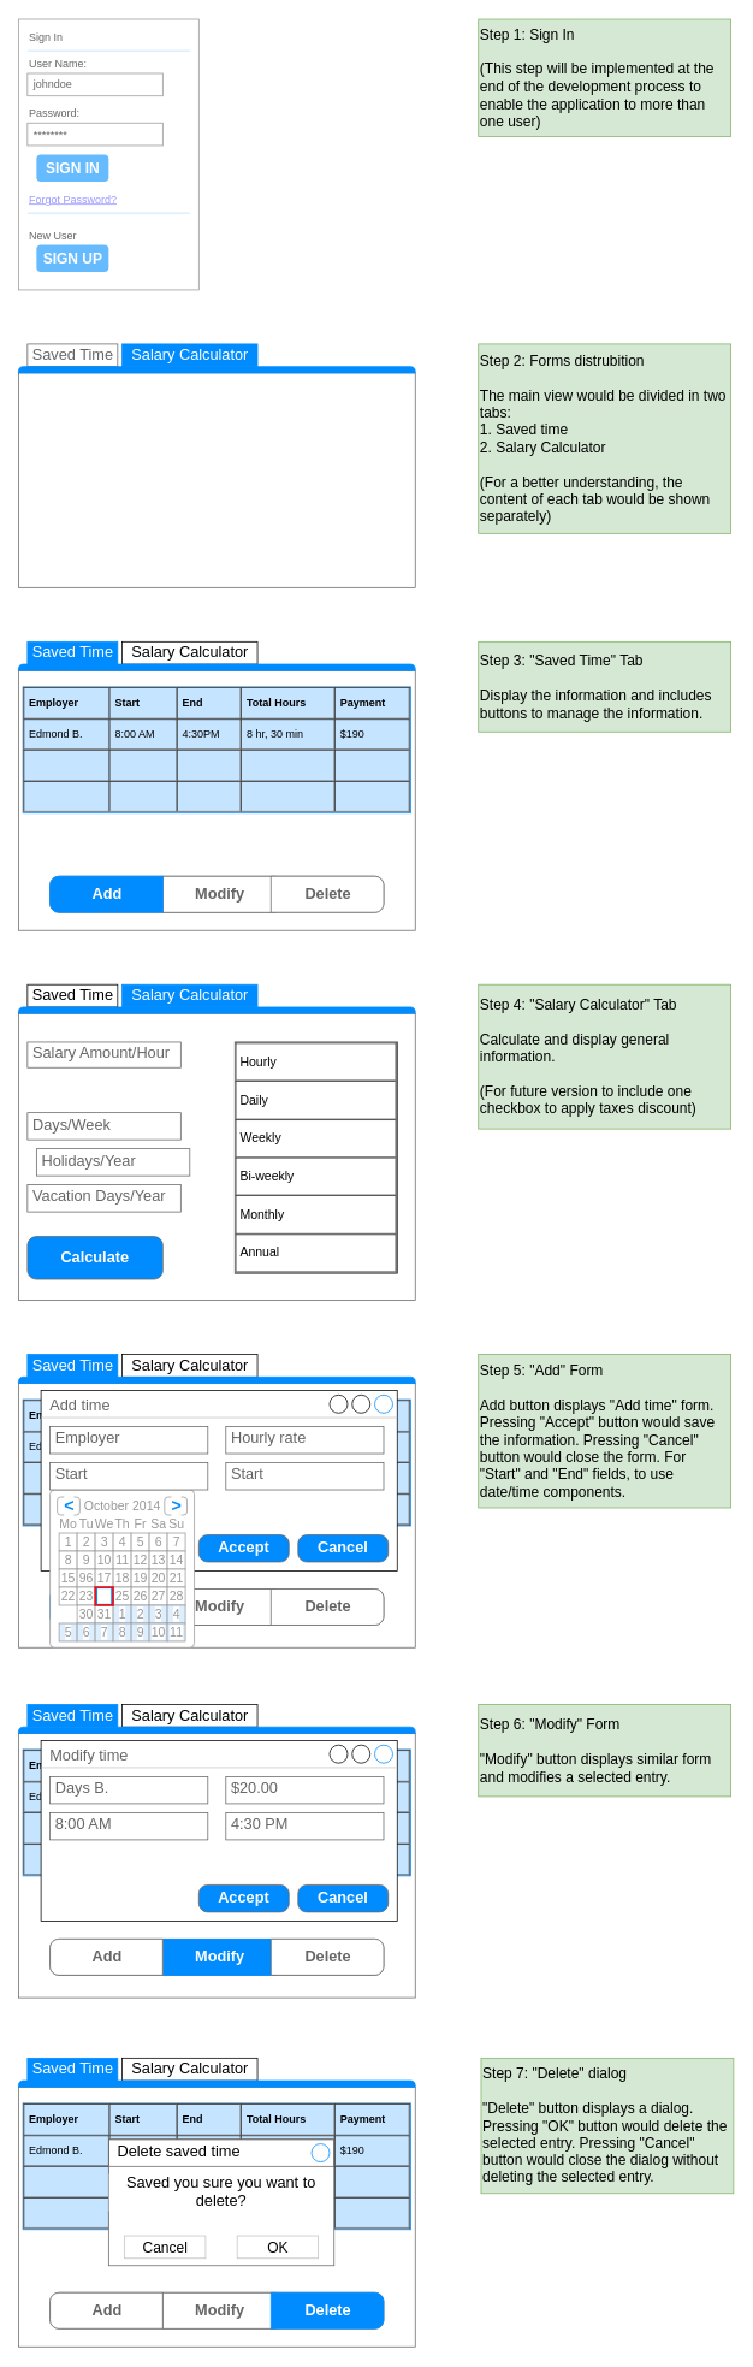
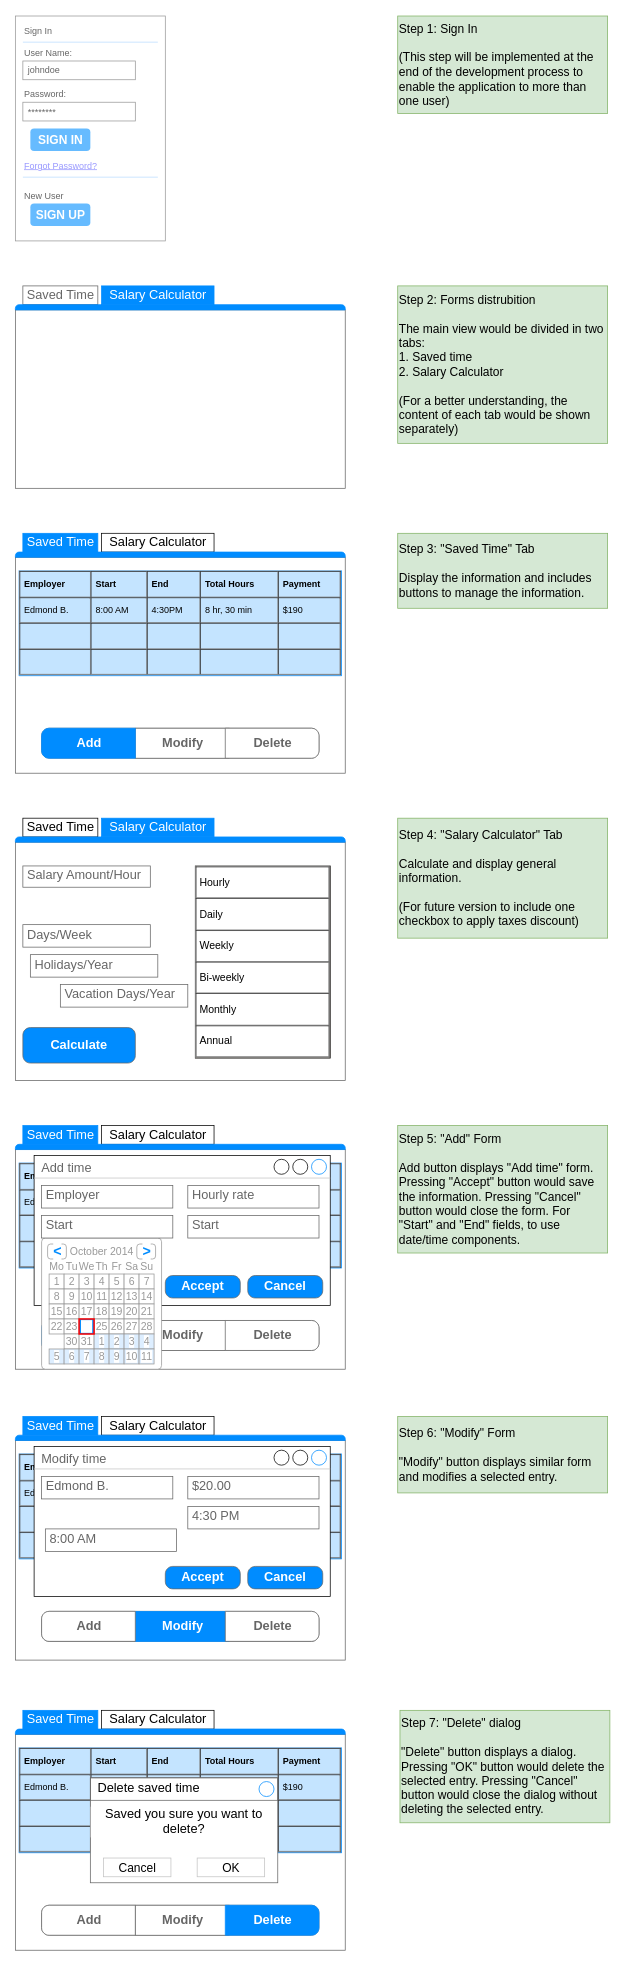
- <mxCell id="39" value="Vacation Days/Year" style="strokeWidth=1;shadow=0;dashed=0;align=center;html=1;shape=mxgraph.mockup.text.textBox;fontColor=#666666;align=left;fontSize=17;spacingLeft=4;spacingTop=-3;strokeColor=#666666;mainText=;labelBackgroundColor=#FFFFFF;fillColor=#FFFFFF;" vertex="1" parent="1"><mxGeometry x="30" y="1312" width="170" height="30" as="geometry" /></mxCell>
+ <mxCell id="39" value="Vacation Days/Year" style="strokeWidth=1;shadow=0;dashed=0;align=center;html=1;shape=mxgraph.mockup.text.textBox;fontColor=#666666;align=left;fontSize=17;spacingLeft=4;spacingTop=-3;strokeColor=#666666;mainText=;labelBackgroundColor=#FFFFFF;fillColor=#FFFFFF;" vertex="1" parent="1"><mxGeometry x="80" y="1312" width="170" height="30" as="geometry" /></mxCell>
- <mxCell id="78" value="96" style="strokeWidth=1;shadow=0;dashed=0;align=center;html=1;shape=mxgraph.mockup.forms.rrect;rSize=0;strokeColor=#999999;fontColor=#999999;labelBackgroundColor=#FFFFFF;fontSize=14;fillColor=#FFFFFF;" vertex="1" parent="52"><mxGeometry x="30" y="88" width="20" height="20" as="geometry" /></mxCell>
+ <mxCell id="78" value="16" style="strokeWidth=1;shadow=0;dashed=0;align=center;html=1;shape=mxgraph.mockup.forms.rrect;rSize=0;strokeColor=#999999;fontColor=#999999;labelBackgroundColor=#FFFFFF;fontSize=14;fillColor=#FFFFFF;" vertex="1" parent="52"><mxGeometry x="30" y="88" width="20" height="20" as="geometry" /></mxCell>
- <mxCell id="120" value="Days B." style="strokeWidth=1;shadow=0;dashed=0;align=center;html=1;shape=mxgraph.mockup.text.textBox;fontColor=#666666;align=left;fontSize=17;spacingLeft=4;spacingTop=-3;strokeColor=#666666;mainText=;labelBackgroundColor=#FFFFFF;fillColor=#FFFFFF;" vertex="1" parent="110"><mxGeometry x="35" y="80" width="175" height="30" as="geometry" /></mxCell>
+ <mxCell id="120" value="Edmond B." style="strokeWidth=1;shadow=0;dashed=0;align=center;html=1;shape=mxgraph.mockup.text.textBox;fontColor=#666666;align=left;fontSize=17;spacingLeft=4;spacingTop=-3;strokeColor=#666666;mainText=;labelBackgroundColor=#FFFFFF;fillColor=#FFFFFF;" vertex="1" parent="110"><mxGeometry x="35" y="80" width="175" height="30" as="geometry" /></mxCell>
- <mxCell id="125" value="8:00 AM" style="strokeWidth=1;shadow=0;dashed=0;align=center;html=1;shape=mxgraph.mockup.text.textBox;fontColor=#666666;align=left;fontSize=17;spacingLeft=4;spacingTop=-3;strokeColor=#666666;mainText=;labelBackgroundColor=#FFFFFF;fillColor=#FFFFFF;" vertex="1" parent="110"><mxGeometry x="35" y="120" width="175" height="30" as="geometry" /></mxCell>
+ <mxCell id="125" value="8:00 AM" style="strokeWidth=1;shadow=0;dashed=0;align=center;html=1;shape=mxgraph.mockup.text.textBox;fontColor=#666666;align=left;fontSize=17;spacingLeft=4;spacingTop=-3;strokeColor=#666666;mainText=;labelBackgroundColor=#FFFFFF;fillColor=#FFFFFF;" vertex="1" parent="110"><mxGeometry x="40" y="150" width="175" height="30" as="geometry" /></mxCell>
